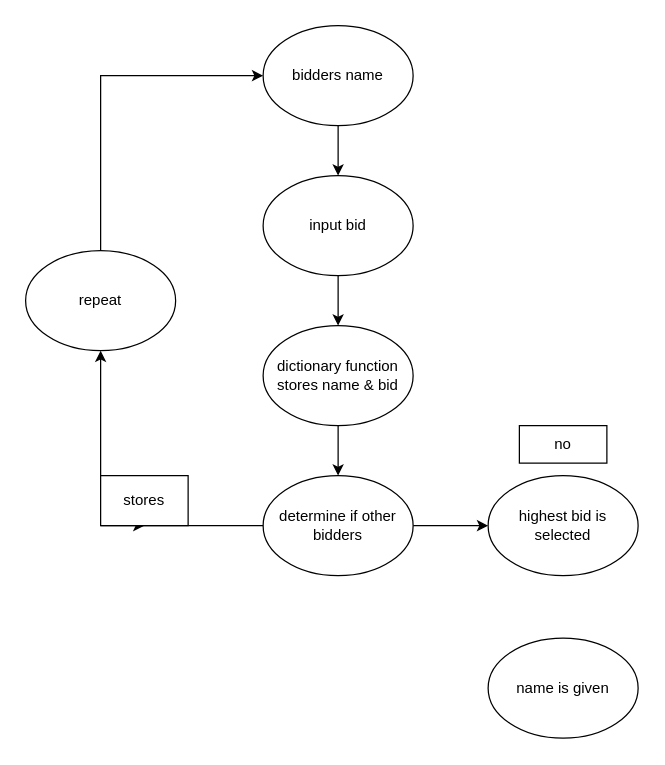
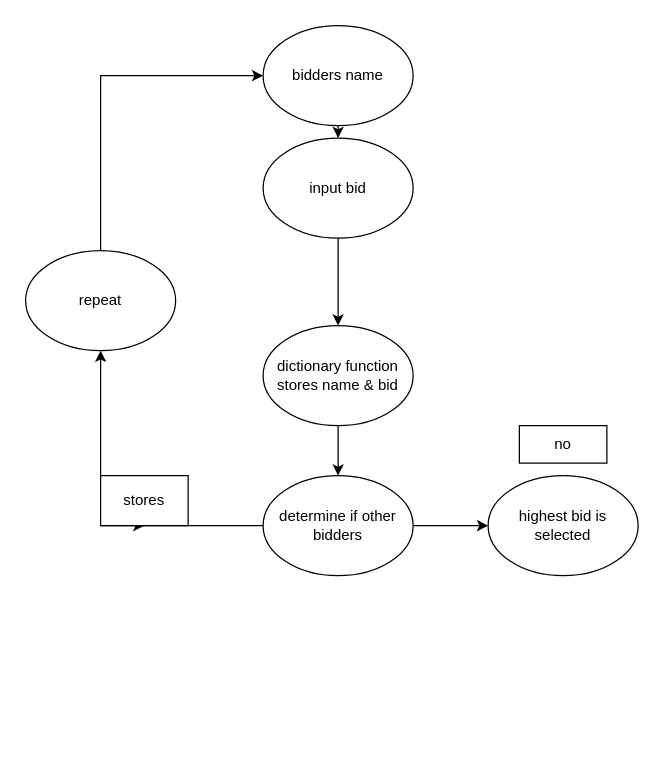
- <mxCell id="5" value="input bid" style="ellipse;whiteSpace=wrap;html=1;" vertex="1" parent="1"><mxGeometry x="210" y="140" width="120" height="80" as="geometry" /></mxCell>
+ <mxCell id="5" value="input bid" style="ellipse;whiteSpace=wrap;html=1;" vertex="1" parent="1"><mxGeometry x="210" y="110" width="120" height="80" as="geometry" /></mxCell>
- <mxCell id="9" value="name is given" style="ellipse;whiteSpace=wrap;html=1;" vertex="1" parent="1"><mxGeometry x="390" y="510" width="120" height="80" as="geometry" /></mxCell>
